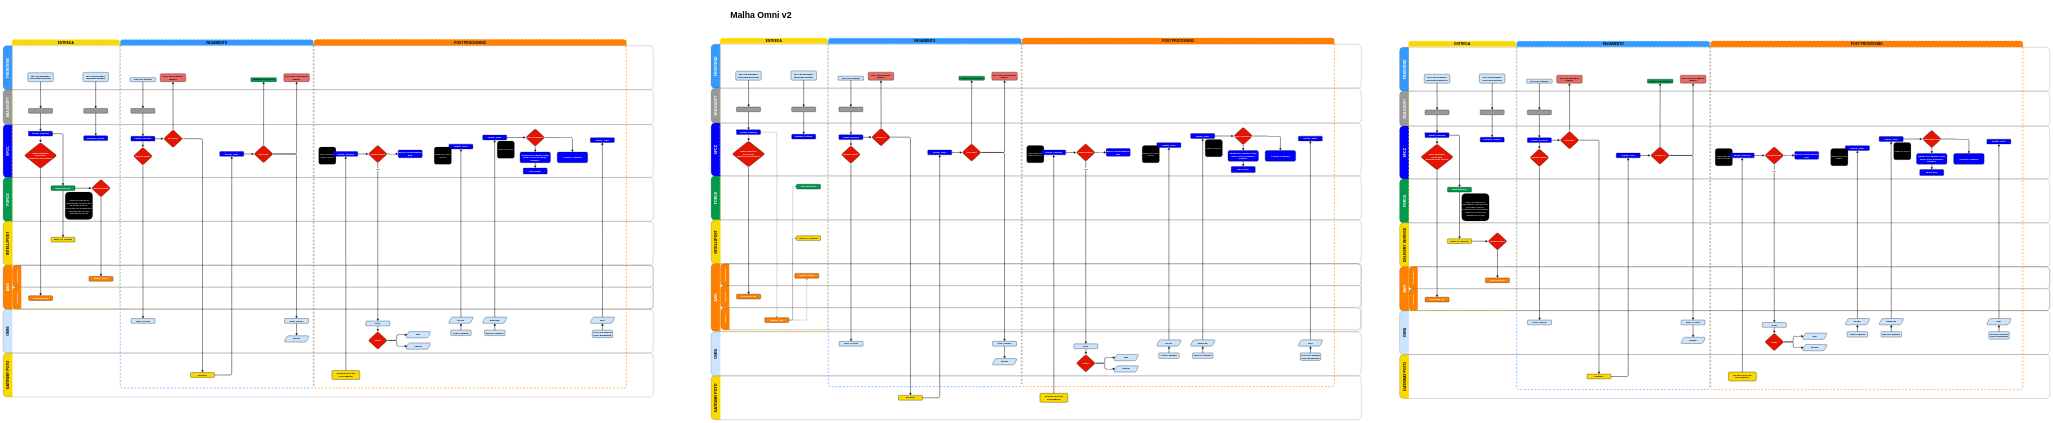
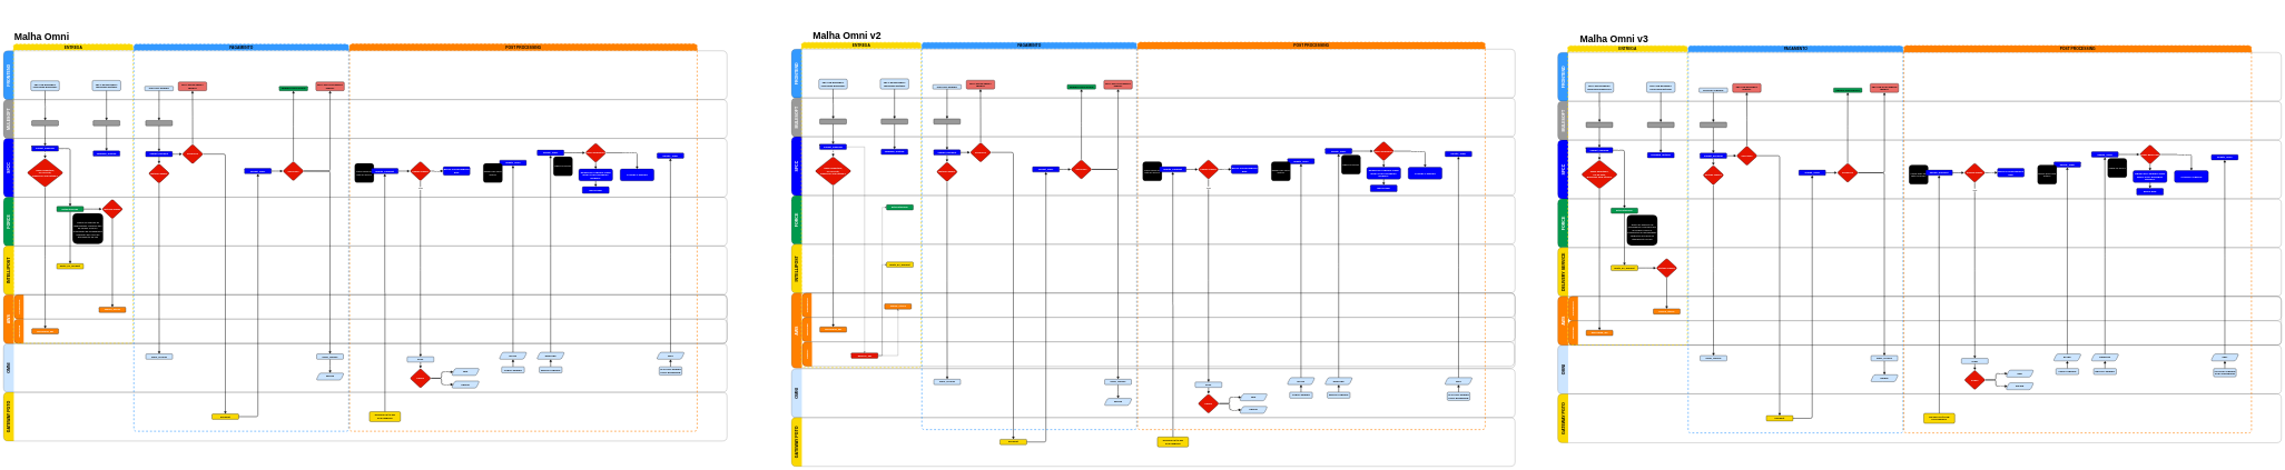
- <mxCell id="212" value="Malha Omni v2" style="text;html=1;strokeColor=none;fillColor=none;align=center;verticalAlign=middle;whiteSpace=wrap;rounded=1;dashed=1;fontSize=58;fontColor=#000000;labelPosition=center;verticalLabelPosition=middle;fontStyle=1;" parent="1" vertex="1"><mxGeometry x="4790" y="76" width="564" height="50" as="geometry" /></mxCell>
+ <mxCell id="212" value="Malha Omni v2" style="text;html=1;strokeColor=none;fillColor=none;align=center;verticalAlign=middle;whiteSpace=wrap;rounded=1;dashed=1;fontSize=58;fontColor=#000000;labelPosition=center;verticalLabelPosition=middle;fontStyle=1;" parent="1" vertex="1"><mxGeometry x="4790" y="186" width="564" height="50" as="geometry" /></mxCell>
+ <mxCell id="111" value="Malha Omni" style="text;html=1;strokeColor=none;fillColor=none;align=center;verticalAlign=middle;whiteSpace=wrap;rounded=1;dashed=1;fontSize=58;fontColor=#000000;labelPosition=center;verticalLabelPosition=middle;fontStyle=1;" parent="1" vertex="1"><mxGeometry x="70" y="196" width="358" height="50" as="geometry" /></mxCell>
+ <mxCell id="321" value="Malha Omni v3" style="text;html=1;strokeColor=none;fillColor=none;align=center;verticalAlign=middle;whiteSpace=wrap;rounded=1;dashed=1;fontSize=58;fontColor=#000000;labelPosition=center;verticalLabelPosition=middle;fontStyle=1;" vertex="1" parent="1"><mxGeometry x="9380" y="206" width="574" height="50" as="geometry" /></mxCell>
- <mxCell id="209" value="delivery_api" style="rounded=1;whiteSpace=wrap;html=1;fontFamily=Helvetica;fontSize=14;fontColor=#ffffff;align=center;fillColor=#FF8000;strokeColor=default;strokeWidth=2;fontStyle=1;" parent="208" vertex="1"><mxGeometry x="298.003" y="1862.996" width="159.914" height="31.926" as="geometry" /></mxCell>
+ <mxCell id="209" value="delivery_api" style="rounded=1;whiteSpace=wrap;html=1;fontFamily=Helvetica;fontSize=14;fontColor=#ffffff;align=center;fillColor=#e51400;strokeColor=default;strokeWidth=2;fontStyle=1;" parent="208" vertex="1"><mxGeometry x="298.003" y="1862.996" width="159.914" height="31.926" as="geometry" /></mxCell>
